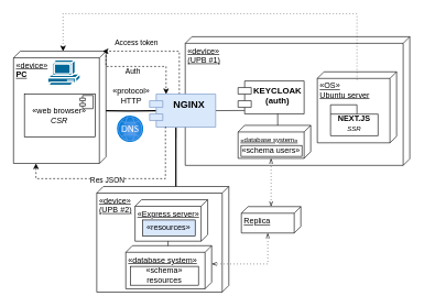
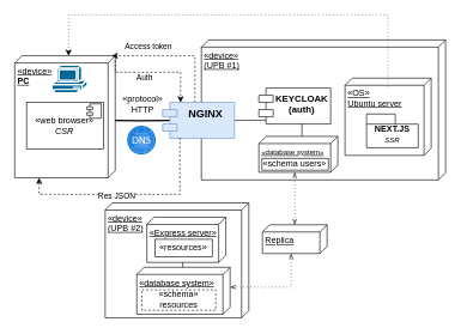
- <mxCell id="26" value="NEXT.JS&lt;br&gt;&lt;span style=&quot;font-weight: normal;&quot;&gt;&lt;font style=&quot;font-size: 10px;&quot;&gt;&lt;i&gt;SSR&lt;/i&gt;&lt;/font&gt;&lt;/span&gt;" style="shape=folder;fontStyle=1;spacingTop=10;tabWidth=40;tabHeight=14;tabPosition=left;html=1;whiteSpace=wrap;" parent="24" vertex="1"><mxGeometry x="20" y="50" width="72" height="46.92" as="geometry" /></mxCell>
+ <mxCell id="26" value="NEXT.JS&lt;br&gt;&lt;span style=&quot;font-weight: normal;&quot;&gt;&lt;font style=&quot;font-size: 10px;&quot;&gt;&lt;i&gt;SSR&lt;/i&gt;&lt;/font&gt;&lt;/span&gt;" style="shape=folder;fontStyle=1;spacingTop=10;tabWidth=40;tabHeight=14;tabPosition=left;html=1;whiteSpace=wrap;" parent="24" vertex="1"><mxGeometry x="30" y="50" width="72" height="46.92" as="geometry" /></mxCell>
- <mxCell id="16" style="rounded=0;orthogonalLoop=1;jettySize=auto;html=1;exitX=0.399;exitY=1.011;exitDx=0;exitDy=0;endArrow=none;endFill=0;exitPerimeter=0;entryX=0.007;entryY=0.401;entryDx=0;entryDy=0;entryPerimeter=0;strokeWidth=2;" parent="1" source="18" target="19" edge="1"><mxGeometry relative="1" as="geometry"><mxPoint x="276.172" y="280.05" as="targetPoint" /></mxGeometry></mxCell>
- <mxCell id="32" value="«resources»" style="html=1;whiteSpace=wrap;fillColor=#dae8fc;" parent="30" vertex="1"><mxGeometry x="11.253" y="31.701" width="79.78" height="24.471" as="geometry" /></mxCell>
+ <mxCell id="32" value="«resources»" style="html=1;whiteSpace=wrap;" parent="30" vertex="1"><mxGeometry x="11.253" y="31.701" width="79.78" height="24.471" as="geometry" /></mxCell>
- <mxCell id="35" value="«schema»&lt;br&gt;resources" style="html=1;whiteSpace=wrap;" parent="33" vertex="1"><mxGeometry x="7" y="31.92" width="103" height="28.47" as="geometry" /></mxCell>
+ <mxCell id="35" value="«schema»&lt;br&gt;resources" style="html=1;whiteSpace=wrap;dashed=1;" parent="33" vertex="1"><mxGeometry x="7" y="31.92" width="103" height="28.47" as="geometry" /></mxCell>
